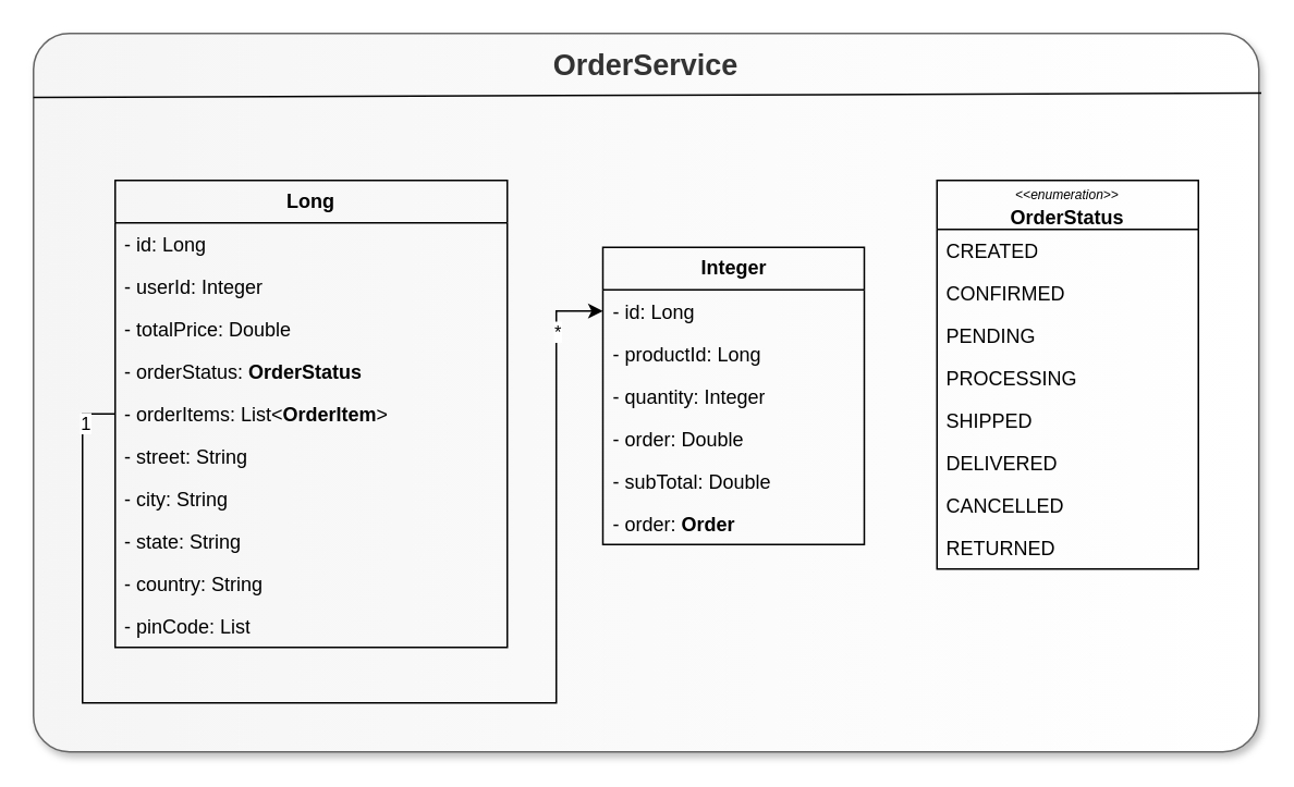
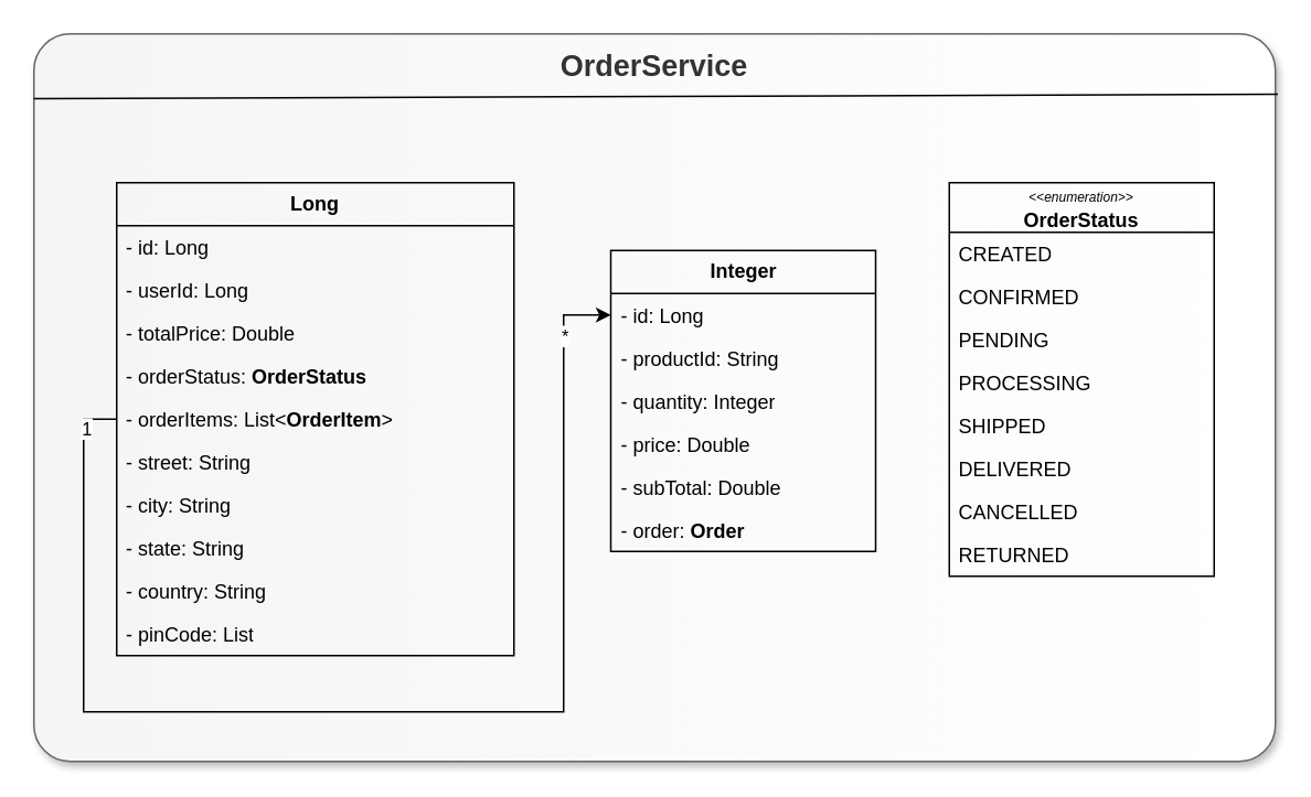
- <mxCell id="6" value="- userId: Integer" style="text;strokeColor=none;fillColor=none;align=left;verticalAlign=top;spacingLeft=4;spacingRight=4;overflow=hidden;rotatable=0;points=[[0,0.5],[1,0.5]];portConstraint=eastwest;whiteSpace=wrap;html=1;" vertex="1" parent="4"><mxGeometry y="52" width="240" height="26" as="geometry" /></mxCell>
+ <mxCell id="6" value="- userId: Long" style="text;strokeColor=none;fillColor=none;align=left;verticalAlign=top;spacingLeft=4;spacingRight=4;overflow=hidden;rotatable=0;points=[[0,0.5],[1,0.5]];portConstraint=eastwest;whiteSpace=wrap;html=1;" vertex="1" parent="4"><mxGeometry y="52" width="240" height="26" as="geometry" /></mxCell>
- <mxCell id="17" value="- productId: Long" style="text;strokeColor=none;fillColor=none;align=left;verticalAlign=top;spacingLeft=4;spacingRight=4;overflow=hidden;rotatable=0;points=[[0,0.5],[1,0.5]];portConstraint=eastwest;whiteSpace=wrap;html=1;" vertex="1" parent="15"><mxGeometry y="52" width="160" height="26" as="geometry" /></mxCell>
+ <mxCell id="17" value="- productId: String" style="text;strokeColor=none;fillColor=none;align=left;verticalAlign=top;spacingLeft=4;spacingRight=4;overflow=hidden;rotatable=0;points=[[0,0.5],[1,0.5]];portConstraint=eastwest;whiteSpace=wrap;html=1;" vertex="1" parent="15"><mxGeometry y="52" width="160" height="26" as="geometry" /></mxCell>
- <mxCell id="19" value="- order: Double" style="text;strokeColor=none;fillColor=none;align=left;verticalAlign=top;spacingLeft=4;spacingRight=4;overflow=hidden;rotatable=0;points=[[0,0.5],[1,0.5]];portConstraint=eastwest;whiteSpace=wrap;html=1;" vertex="1" parent="15"><mxGeometry y="104" width="160" height="26" as="geometry" /></mxCell>
+ <mxCell id="19" value="- price: Double" style="text;strokeColor=none;fillColor=none;align=left;verticalAlign=top;spacingLeft=4;spacingRight=4;overflow=hidden;rotatable=0;points=[[0,0.5],[1,0.5]];portConstraint=eastwest;whiteSpace=wrap;html=1;" vertex="1" parent="15"><mxGeometry y="104" width="160" height="26" as="geometry" /></mxCell>
